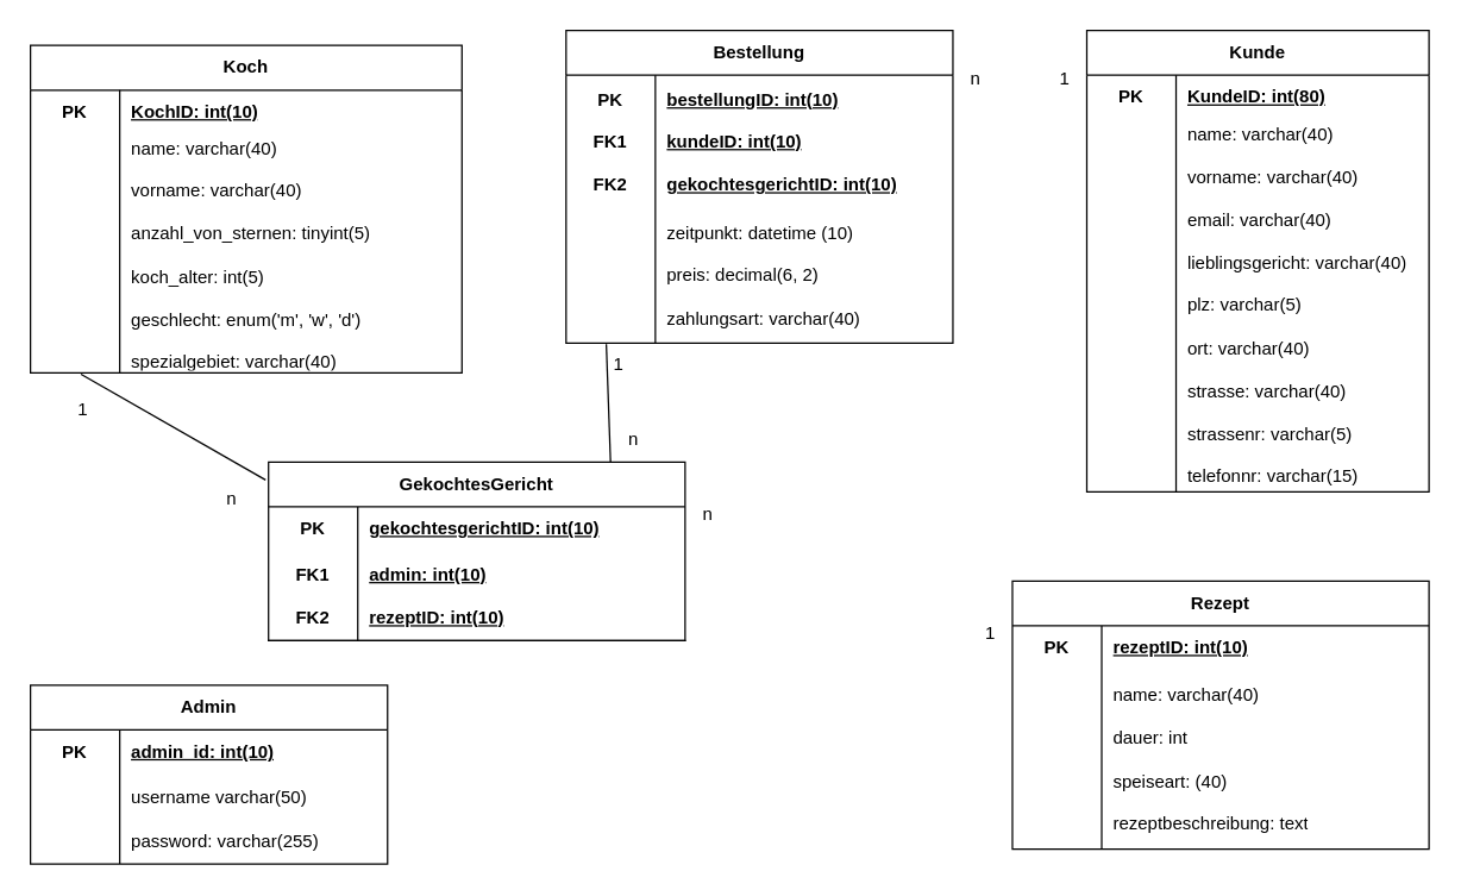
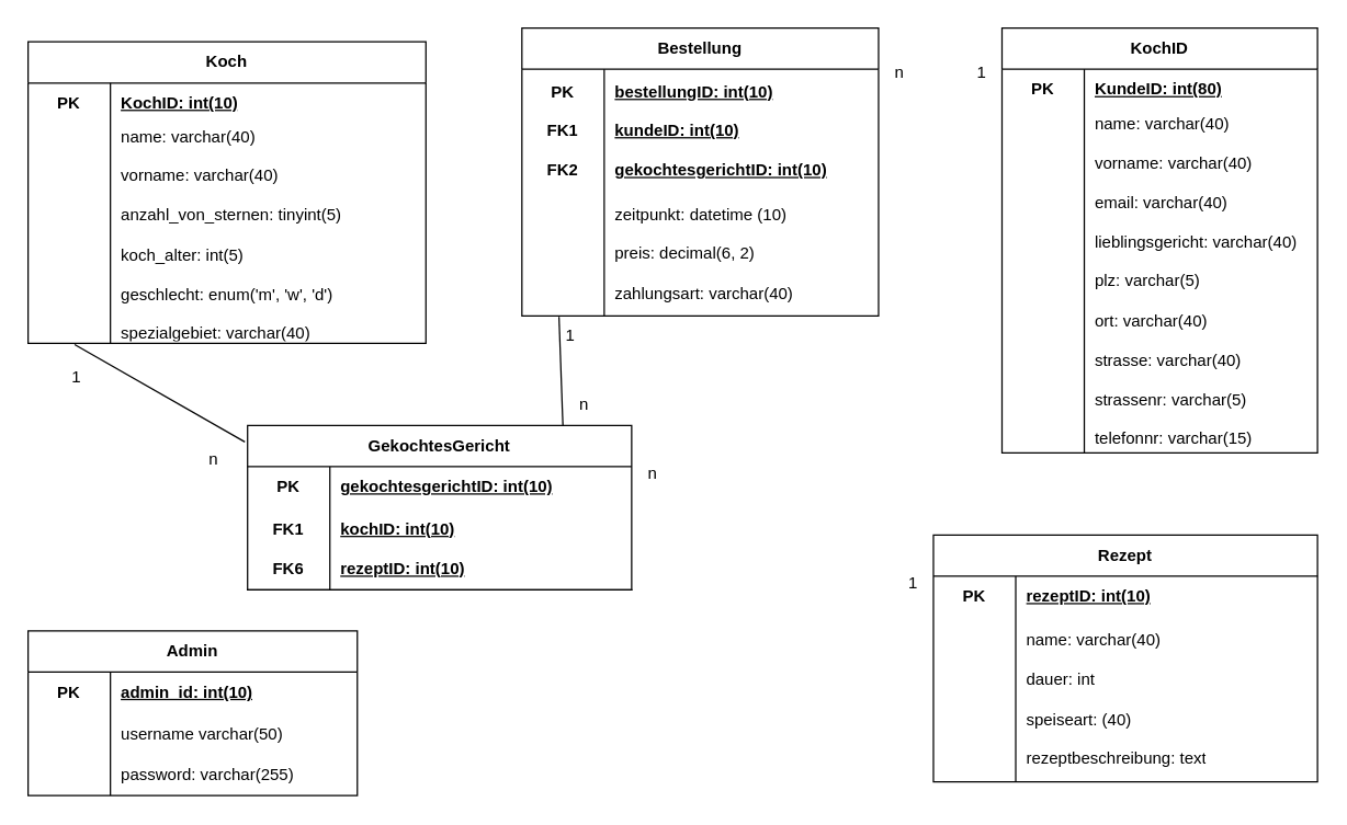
- <mxCell id="9" value="Kunde" style="shape=table;startSize=30;container=1;collapsible=1;childLayout=tableLayout;fixedRows=1;rowLines=0;fontStyle=1;align=center;resizeLast=1;html=1;whiteSpace=wrap;" parent="1" vertex="1"><mxGeometry x="730" y="20" width="230" height="310" as="geometry" /></mxCell>
+ <mxCell id="9" value="KochID" style="shape=table;startSize=30;container=1;collapsible=1;childLayout=tableLayout;fixedRows=1;rowLines=0;fontStyle=1;align=center;resizeLast=1;html=1;whiteSpace=wrap;" parent="1" vertex="1"><mxGeometry x="730" y="20" width="230" height="310" as="geometry" /></mxCell>
- <mxCell id="28" value="FK1&lt;div&gt;&lt;br&gt;&lt;/div&gt;&lt;div&gt;FK2&lt;/div&gt;" style="shape=partialRectangle;connectable=0;fillColor=none;top=0;left=0;bottom=0;right=0;fontStyle=1;overflow=hidden;html=1;whiteSpace=wrap;" parent="27" vertex="1"><mxGeometry width="60" height="60" as="geometry"><mxRectangle width="60" height="60" as="alternateBounds" /></mxGeometry></mxCell>
+ <mxCell id="28" value="FK1&lt;div&gt;&lt;br&gt;&lt;/div&gt;&lt;div&gt;FK6&lt;/div&gt;" style="shape=partialRectangle;connectable=0;fillColor=none;top=0;left=0;bottom=0;right=0;fontStyle=1;overflow=hidden;html=1;whiteSpace=wrap;" parent="27" vertex="1"><mxGeometry width="60" height="60" as="geometry"><mxRectangle width="60" height="60" as="alternateBounds" /></mxGeometry></mxCell>
- <mxCell id="29" value="admin: int(10)&lt;div&gt;&lt;br&gt;&lt;/div&gt;&lt;div&gt;rezeptID: int(10)&lt;/div&gt;" style="shape=partialRectangle;connectable=0;fillColor=none;top=0;left=0;bottom=0;right=0;align=left;spacingLeft=6;fontStyle=5;overflow=hidden;html=1;whiteSpace=wrap;" parent="27" vertex="1"><mxGeometry x="60" width="220" height="60" as="geometry"><mxRectangle width="220" height="60" as="alternateBounds" /></mxGeometry></mxCell>
+ <mxCell id="29" value="kochID: int(10)&lt;div&gt;&lt;br&gt;&lt;/div&gt;&lt;div&gt;rezeptID: int(10)&lt;/div&gt;" style="shape=partialRectangle;connectable=0;fillColor=none;top=0;left=0;bottom=0;right=0;align=left;spacingLeft=6;fontStyle=5;overflow=hidden;html=1;whiteSpace=wrap;" parent="27" vertex="1"><mxGeometry x="60" width="220" height="60" as="geometry"><mxRectangle width="220" height="60" as="alternateBounds" /></mxGeometry></mxCell>
